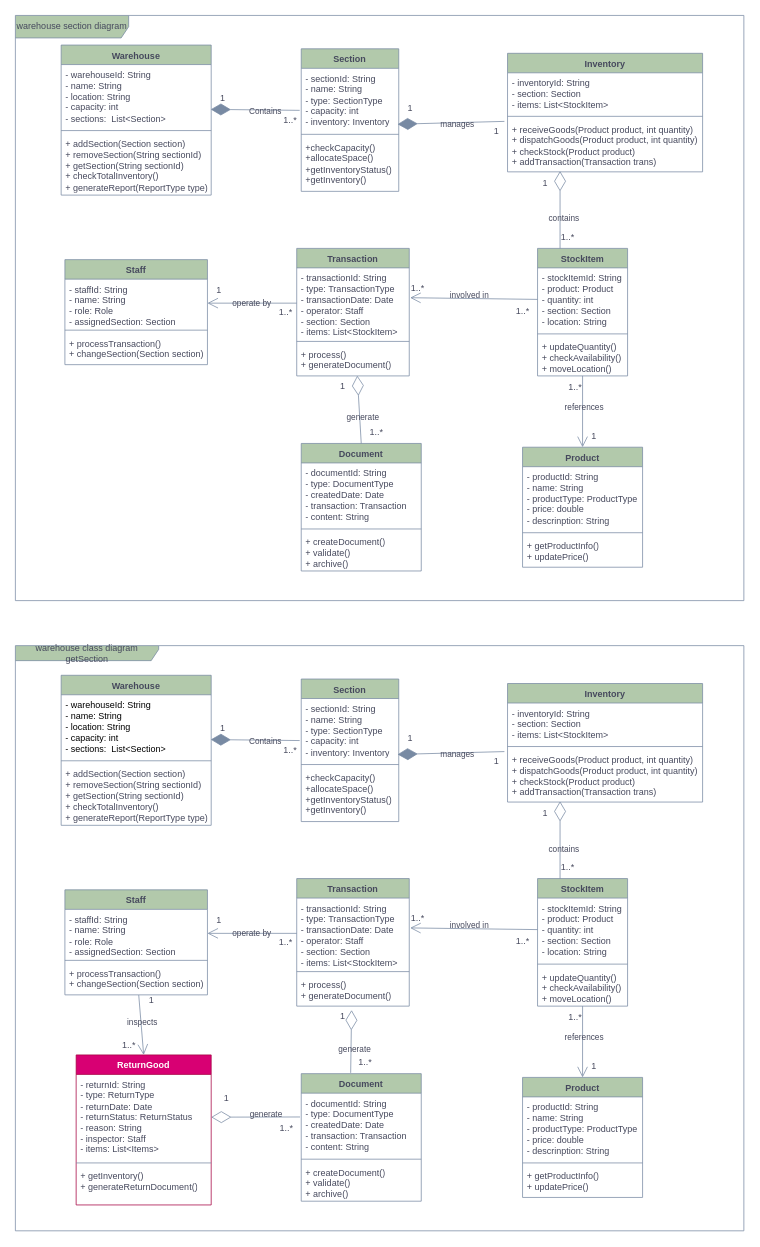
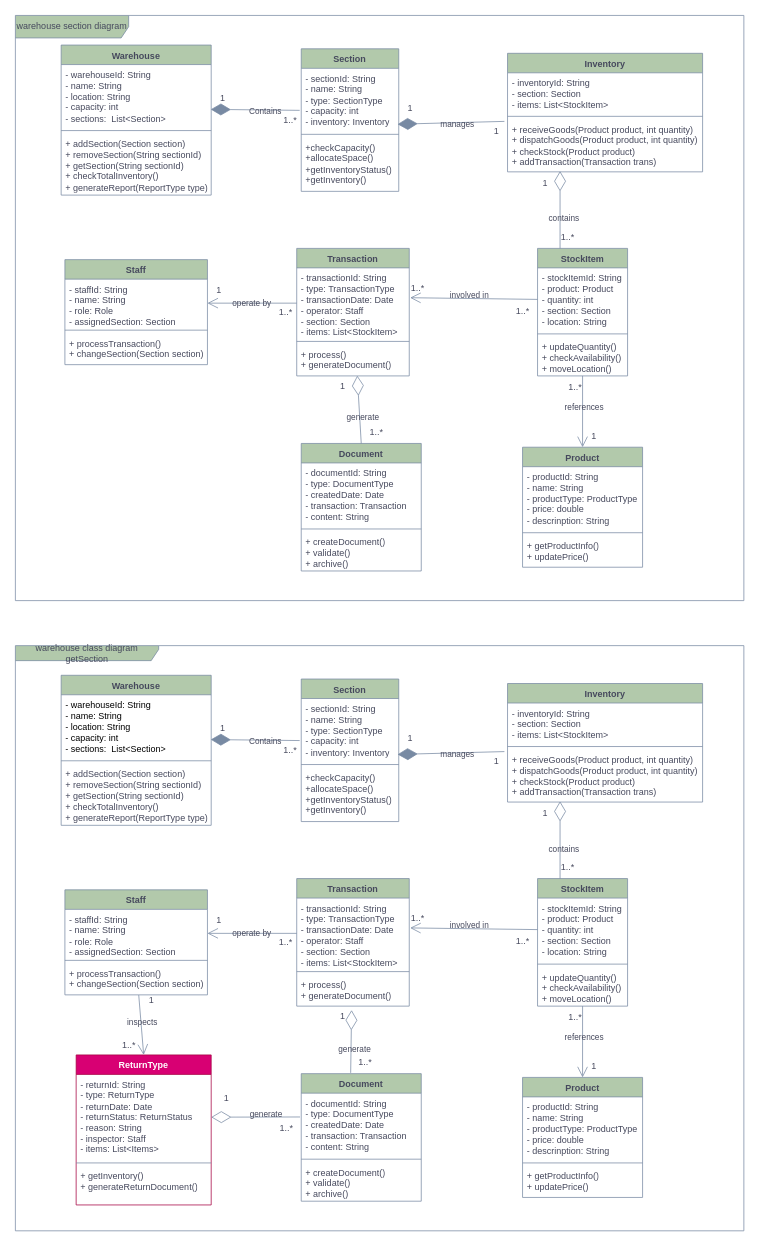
- <mxCell id="120" value="ReturnGood" style="swimlane;fontStyle=1;align=center;verticalAlign=top;childLayout=stackLayout;horizontal=1;startSize=26;horizontalStack=0;resizeParent=1;resizeParentMax=0;resizeLast=0;collapsible=1;marginBottom=0;whiteSpace=wrap;html=1;labelBackgroundColor=none;fillColor=#d80073;strokeColor=#A50040;fontColor=#ffffff;" vertex="1" parent="1"><mxGeometry x="101" y="1405.5" width="180" height="200" as="geometry" /></mxCell>
+ <mxCell id="120" value="ReturnType" style="swimlane;fontStyle=1;align=center;verticalAlign=top;childLayout=stackLayout;horizontal=1;startSize=26;horizontalStack=0;resizeParent=1;resizeParentMax=0;resizeLast=0;collapsible=1;marginBottom=0;whiteSpace=wrap;html=1;labelBackgroundColor=none;fillColor=#d80073;strokeColor=#A50040;fontColor=#ffffff;" vertex="1" parent="1"><mxGeometry x="101" y="1405.5" width="180" height="200" as="geometry" /></mxCell>
